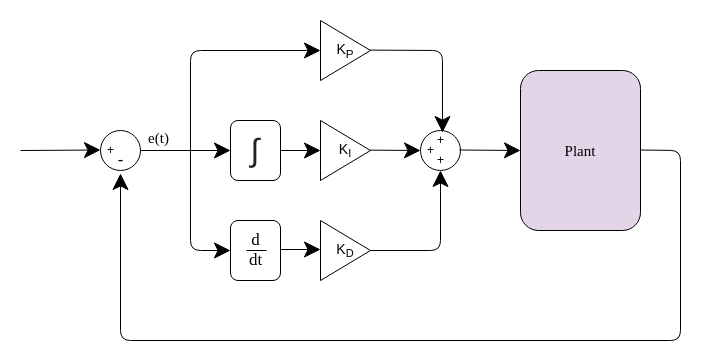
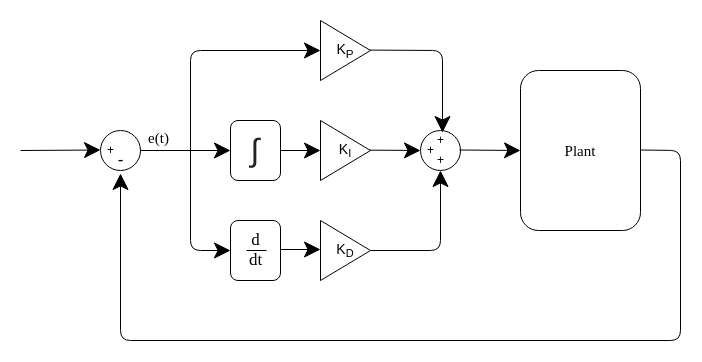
- <mxCell id="2" value="&lt;font face=&quot;Times New Roman&quot; style=&quot;font-size: 15px&quot;&gt;Plant&lt;/font&gt;" style="rounded=1;whiteSpace=wrap;html=1;hachureGap=4;pointerEvents=0;fillColor=#e1d5e7;" parent="1" vertex="1"><mxGeometry x="520" y="70" width="120" height="160" as="geometry" /></mxCell>
+ <mxCell id="2" value="&lt;font face=&quot;Times New Roman&quot; style=&quot;font-size: 15px&quot;&gt;Plant&lt;/font&gt;" style="rounded=1;whiteSpace=wrap;html=1;hachureGap=4;pointerEvents=0;" parent="1" vertex="1"><mxGeometry x="520" y="70" width="120" height="160" as="geometry" /></mxCell>
